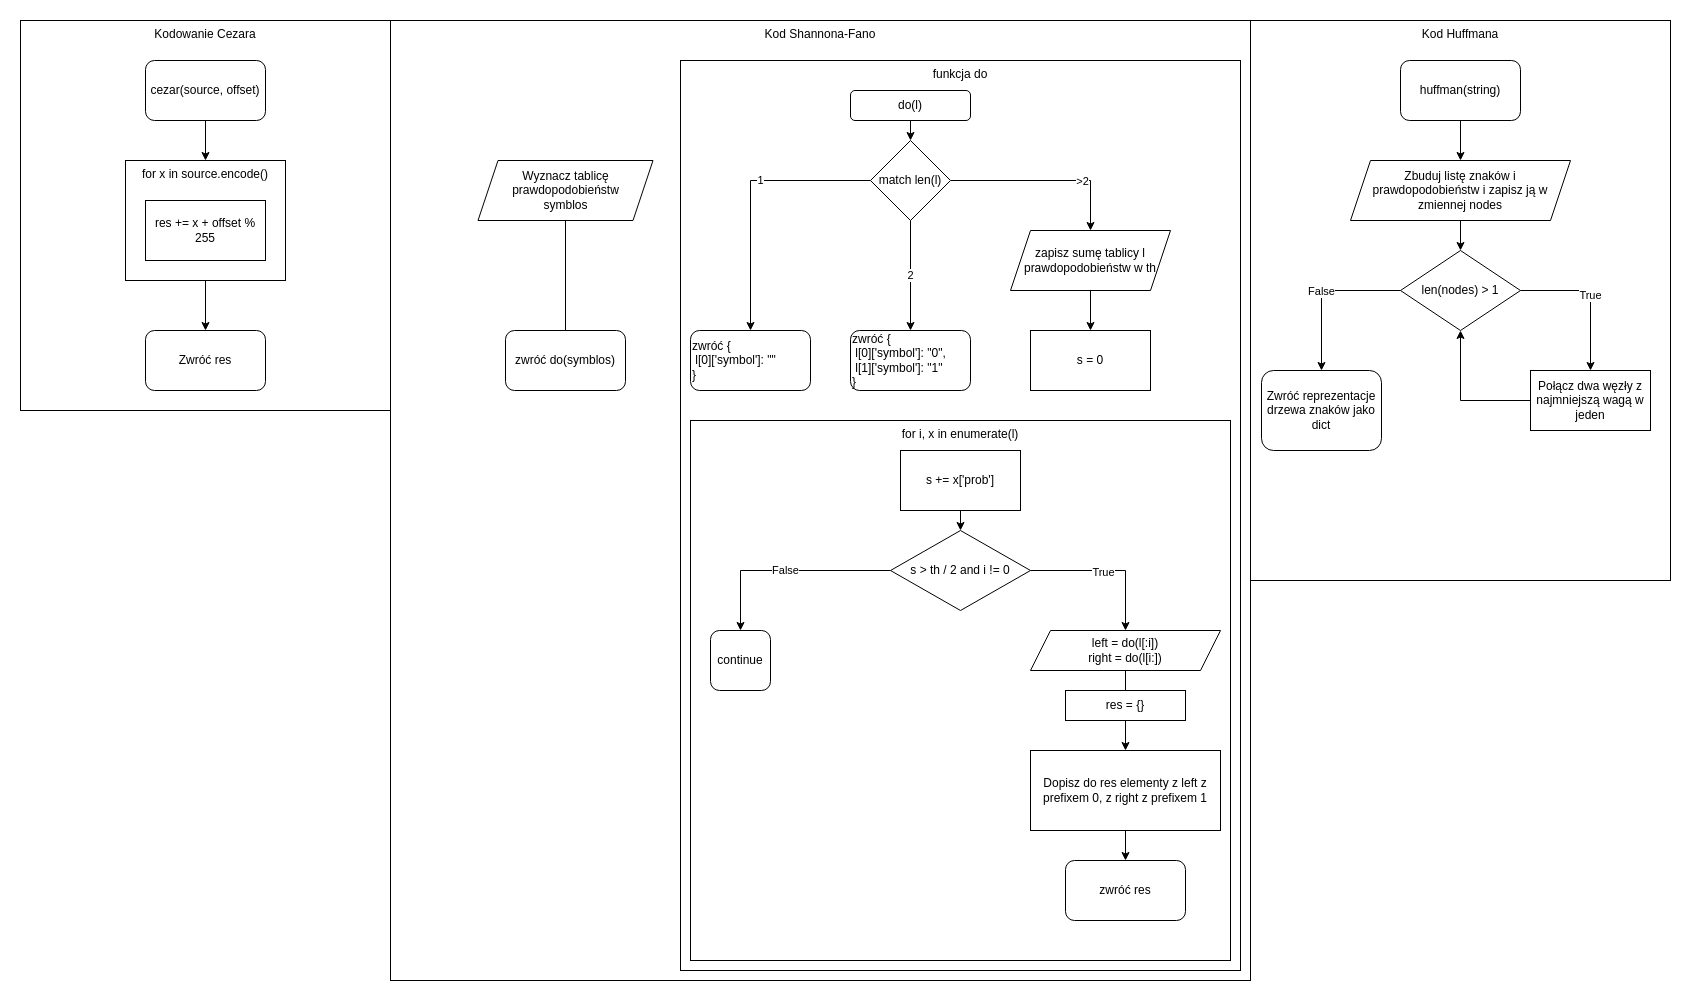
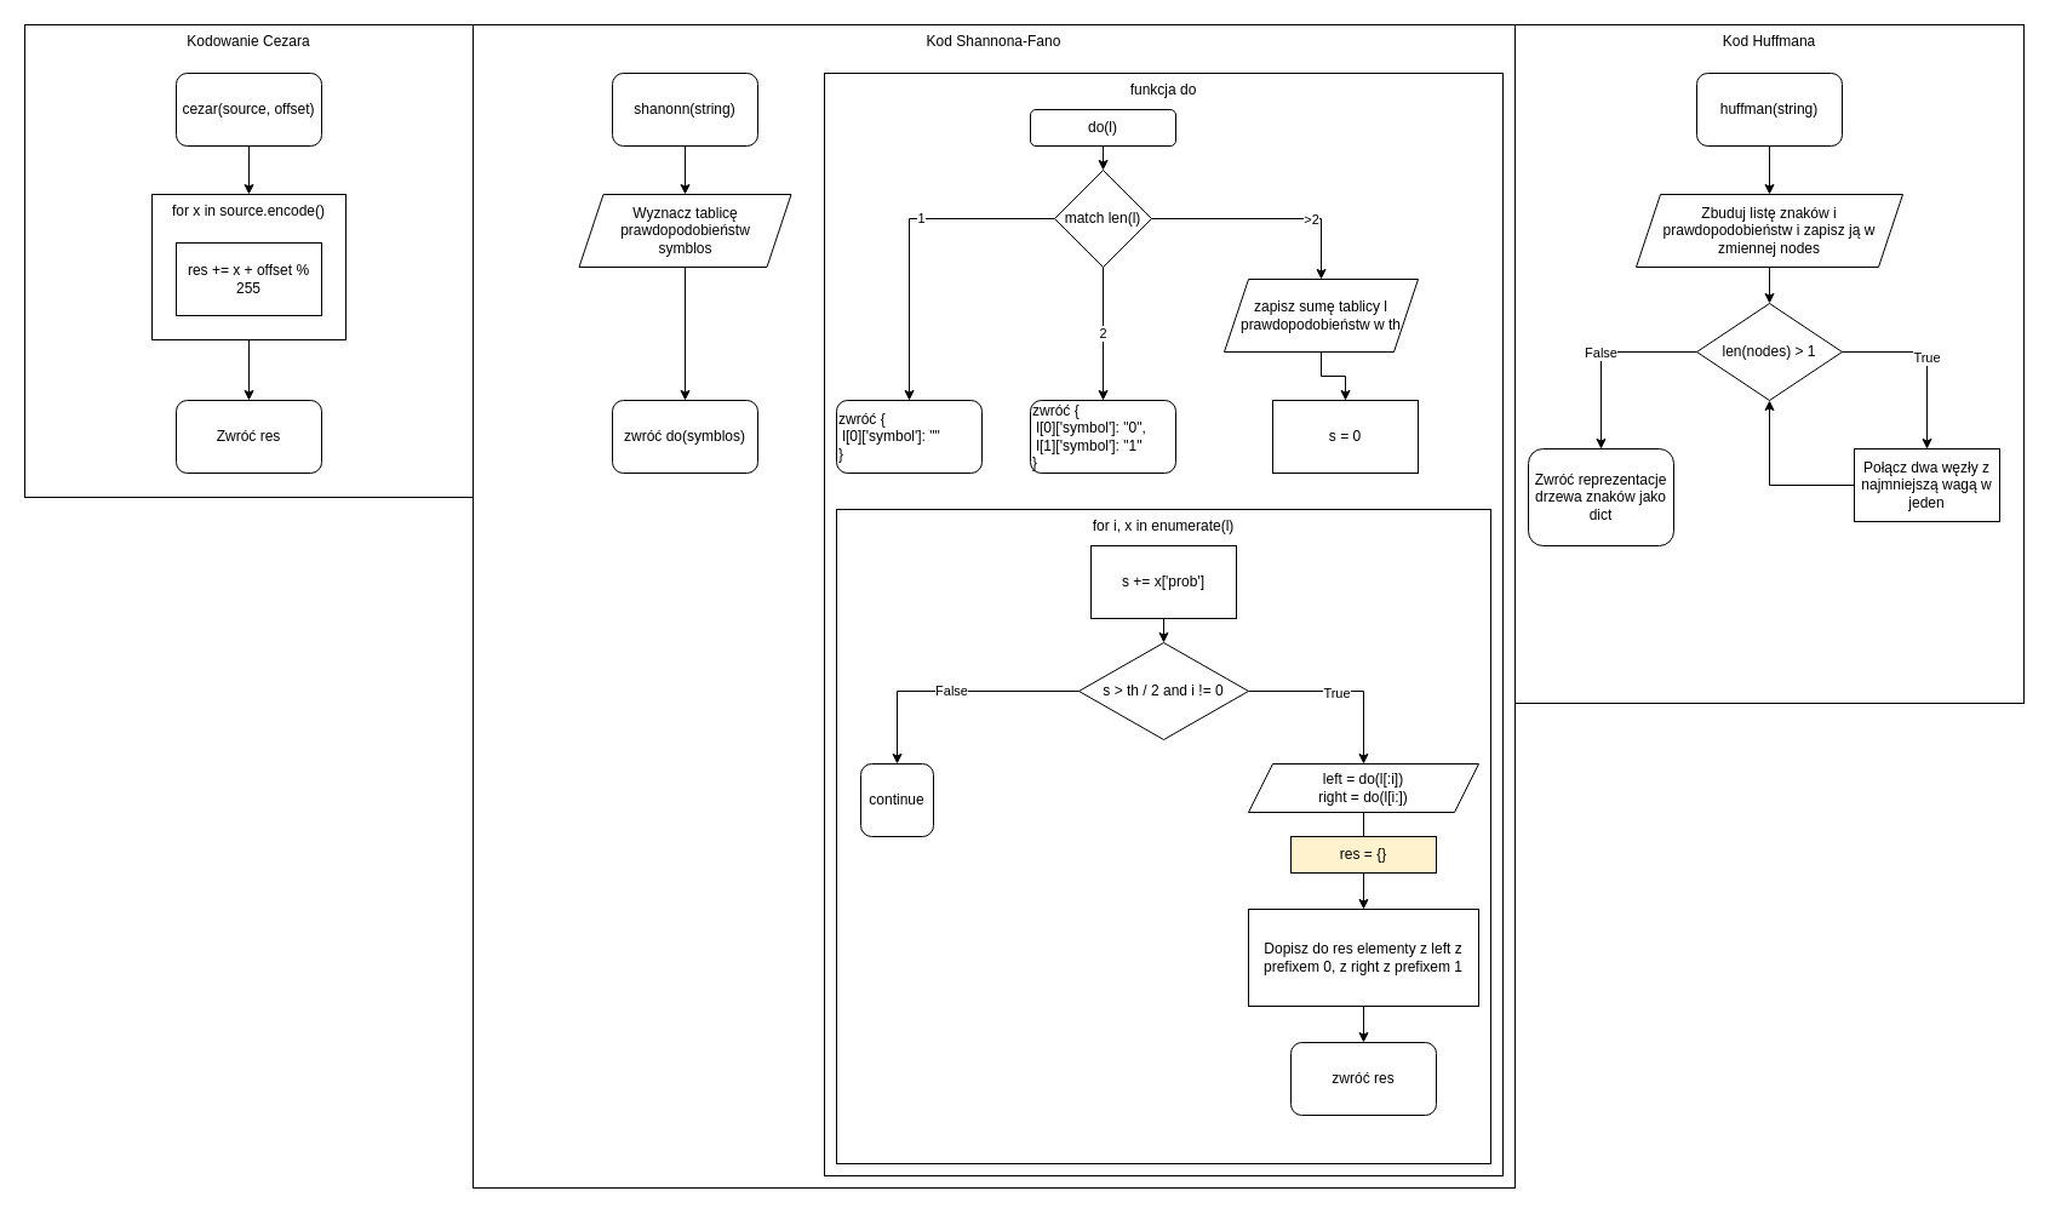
+ <mxCell id="11" value="shanonn(string)" style="rounded=1;whiteSpace=wrap;html=1;" vertex="1" parent="1"><mxGeometry x="505" y="60" width="120" height="60" as="geometry" /></mxCell>
+ <mxCell id="10" style="edgeStyle=orthogonalEdgeStyle;rounded=0;orthogonalLoop=1;jettySize=auto;html=1;exitX=0.5;exitY=1;exitDx=0;exitDy=0;" edge="1" parent="1" source="11" target="13"><mxGeometry relative="1" as="geometry" /></mxCell>
- <mxCell id="12" style="edgeStyle=orthogonalEdgeStyle;rounded=0;orthogonalLoop=1;jettySize=auto;html=1;exitX=0.5;exitY=1;exitDx=0;exitDy=0;entryX=0.5;entryY=0;entryDx=0;entryDy=0;endArrow=none;" edge="1" parent="1" source="13" target="14"><mxGeometry relative="1" as="geometry" /></mxCell>
+ <mxCell id="12" style="edgeStyle=orthogonalEdgeStyle;rounded=0;orthogonalLoop=1;jettySize=auto;html=1;exitX=0.5;exitY=1;exitDx=0;exitDy=0;entryX=0.5;entryY=0;entryDx=0;entryDy=0;" edge="1" parent="1" source="13" target="14"><mxGeometry relative="1" as="geometry" /></mxCell>
- <mxCell id="28" value="s = 0" style="rounded=0;whiteSpace=wrap;html=1;" vertex="1" parent="1"><mxGeometry x="1030" y="330" width="120" height="60" as="geometry" /></mxCell>
+ <mxCell id="28" value="s = 0" style="rounded=0;whiteSpace=wrap;html=1;" vertex="1" parent="1"><mxGeometry x="1050" y="330" width="120" height="60" as="geometry" /></mxCell>
- <mxCell id="40" value="res = {}" style="rounded=0;whiteSpace=wrap;html=1;" vertex="1" parent="1"><mxGeometry x="1065" y="690" width="120" height="30" as="geometry" /></mxCell>
+ <mxCell id="40" value="res = {}" style="rounded=0;whiteSpace=wrap;html=1;fillColor=#fff2cc;" vertex="1" parent="1"><mxGeometry x="1065" y="690" width="120" height="30" as="geometry" /></mxCell>
